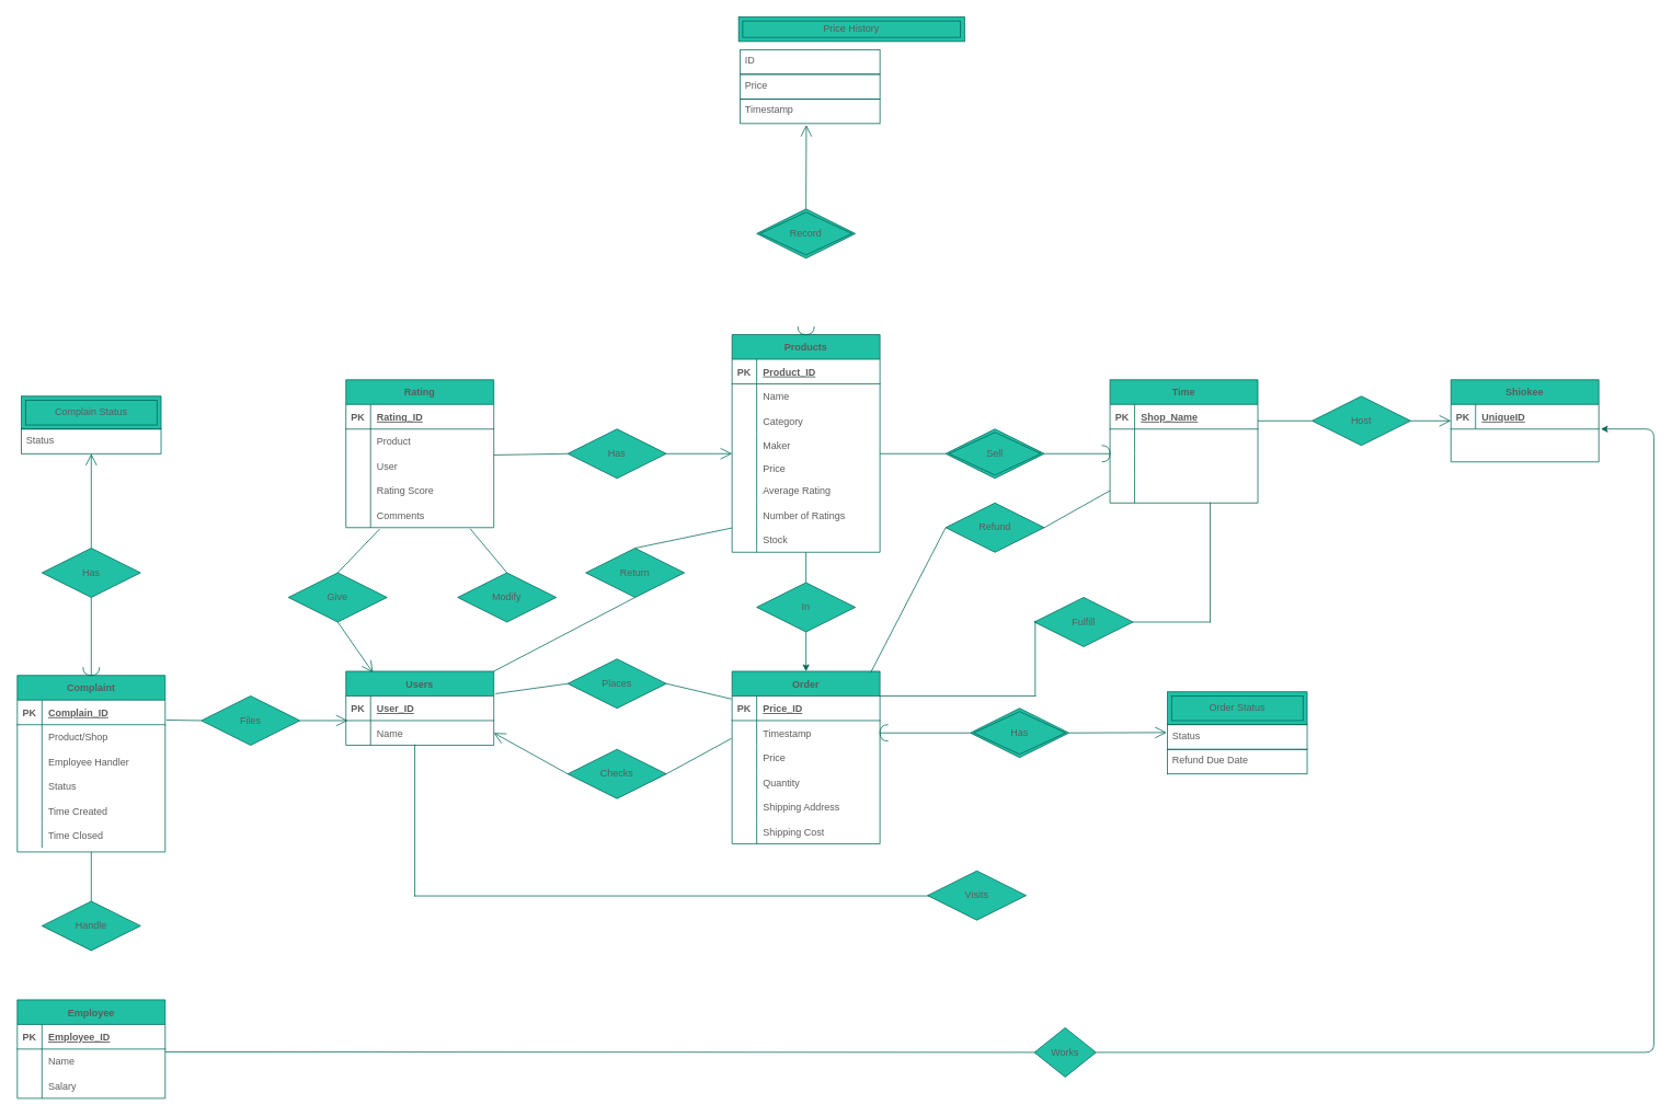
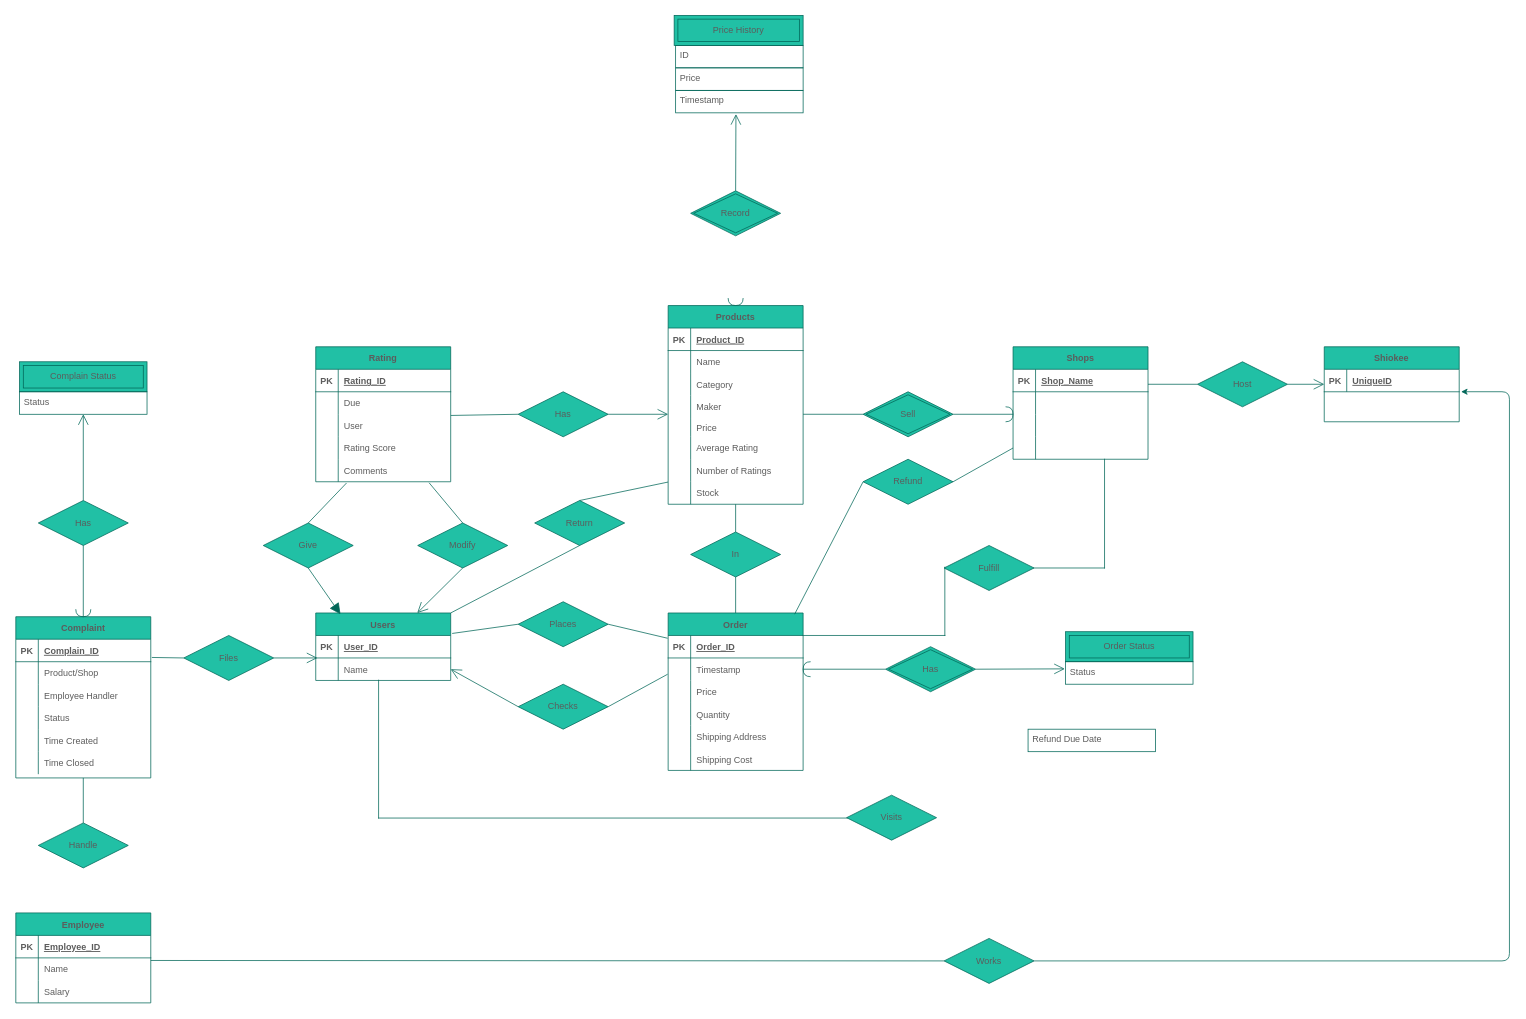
- <mxCell id="165" value="Price History" style="shape=ext;margin=3;double=1;whiteSpace=wrap;html=1;align=center;rounded=0;sketch=0;fontColor=#5C5C5C;strokeColor=#006658;fillColor=#21C0A5;" parent="1" vertex="1"><mxGeometry x="898" y="20" width="275" height="30" as="geometry" /></mxCell>
+ <mxCell id="165" value="Price History" style="shape=ext;margin=3;double=1;whiteSpace=wrap;html=1;align=center;rounded=0;sketch=0;fontColor=#5C5C5C;strokeColor=#006658;fillColor=#21C0A5;" parent="1" vertex="1"><mxGeometry x="898" y="20" width="172" height="40" as="geometry" /></mxCell>
- <mxCell id="2" value="Time" style="shape=table;startSize=30;container=1;collapsible=1;childLayout=tableLayout;fixedRows=1;rowLines=0;fontStyle=1;align=center;resizeLast=1;fillColor=#21C0A5;strokeColor=#006658;fontColor=#5C5C5C;" parent="1" vertex="1"><mxGeometry x="1350" y="462" width="180" height="150" as="geometry" /></mxCell>
+ <mxCell id="2" value="Shops" style="shape=table;startSize=30;container=1;collapsible=1;childLayout=tableLayout;fixedRows=1;rowLines=0;fontStyle=1;align=center;resizeLast=1;fillColor=#21C0A5;strokeColor=#006658;fontColor=#5C5C5C;" parent="1" vertex="1"><mxGeometry x="1350" y="462" width="180" height="150" as="geometry" /></mxCell>
- <mxCell id="46" value="Product" style="shape=partialRectangle;connectable=0;fillColor=none;top=0;left=0;bottom=0;right=0;align=left;spacingLeft=6;overflow=hidden;strokeColor=#006658;fontColor=#5C5C5C;" parent="44" vertex="1"><mxGeometry x="30" width="150" height="30" as="geometry"><mxRectangle width="150" height="30" as="alternateBounds" /></mxGeometry></mxCell>
+ <mxCell id="46" value="Due" style="shape=partialRectangle;connectable=0;fillColor=none;top=0;left=0;bottom=0;right=0;align=left;spacingLeft=6;overflow=hidden;strokeColor=#006658;fontColor=#5C5C5C;" parent="44" vertex="1"><mxGeometry x="30" width="150" height="30" as="geometry"><mxRectangle width="150" height="30" as="alternateBounds" /></mxGeometry></mxCell>
+ <mxCell id="156" value="" style="endArrow=open;endFill=1;endSize=12;html=1;rounded=1;sketch=0;fontColor=#5C5C5C;strokeColor=#006658;fillColor=#21C0A5;curved=0;exitX=0.5;exitY=1;exitDx=0;exitDy=0;" parent="1" source="155" target="56" edge="1"><mxGeometry width="160" relative="1" as="geometry"><mxPoint x="455" y="582" as="sourcePoint" /><mxPoint x="615" y="582" as="targetPoint" /></mxGeometry></mxCell>
- <mxCell id="122" value="" style="endArrow=classic;html=1;rounded=0;sketch=0;fontColor=#5C5C5C;strokeColor=#006658;fillColor=#21C0A5;curved=0;entryX=0.5;entryY=0;entryDx=0;entryDy=0;exitX=0.5;exitY=1;exitDx=0;exitDy=0;" parent="1" source="120" target="73" edge="1"><mxGeometry relative="1" as="geometry"><mxPoint x="1070" y="647" as="sourcePoint" /><mxPoint x="1230" y="647" as="targetPoint" /></mxGeometry></mxCell>
+ <mxCell id="122" value="" style="endArrow=none;html=1;rounded=0;sketch=0;fontColor=#5C5C5C;strokeColor=#006658;fillColor=#21C0A5;curved=0;entryX=0.5;entryY=0;entryDx=0;entryDy=0;exitX=0.5;exitY=1;exitDx=0;exitDy=0;" parent="1" source="120" target="73" edge="1"><mxGeometry relative="1" as="geometry"><mxPoint x="1070" y="647" as="sourcePoint" /><mxPoint x="1230" y="647" as="targetPoint" /></mxGeometry></mxCell>
- <mxCell id="139" value="" style="endArrow=open;endFill=1;endSize=12;html=1;rounded=1;sketch=0;fontColor=#5C5C5C;strokeColor=#006658;fillColor=#21C0A5;curved=0;entryX=0.183;entryY=0.019;entryDx=0;entryDy=0;exitX=0.5;exitY=1;exitDx=0;exitDy=0;entryPerimeter=0;" parent="1" source="138" target="56" edge="1"><mxGeometry width="160" relative="1" as="geometry"><mxPoint x="360" y="637" as="sourcePoint" /><mxPoint x="520" y="637" as="targetPoint" /></mxGeometry></mxCell>
+ <mxCell id="139" value="" style="endArrow=block;endFill=1;endSize=12;html=1;rounded=1;sketch=0;fontColor=#5C5C5C;strokeColor=#006658;fillColor=#21C0A5;curved=0;entryX=0.183;entryY=0.019;entryDx=0;entryDy=0;exitX=0.5;exitY=1;exitDx=0;exitDy=0;entryPerimeter=0;" parent="1" source="138" target="56" edge="1"><mxGeometry width="160" relative="1" as="geometry"><mxPoint x="360" y="637" as="sourcePoint" /><mxPoint x="520" y="637" as="targetPoint" /></mxGeometry></mxCell>
- <mxCell id="76" value="Price_ID" style="shape=partialRectangle;connectable=0;fillColor=none;top=0;left=0;bottom=0;right=0;align=left;spacingLeft=6;fontStyle=5;overflow=hidden;strokeColor=#006658;fontColor=#5C5C5C;" parent="74" vertex="1"><mxGeometry x="30" width="150" height="30" as="geometry"><mxRectangle width="150" height="30" as="alternateBounds" /></mxGeometry></mxCell>
+ <mxCell id="76" value="Order_ID" style="shape=partialRectangle;connectable=0;fillColor=none;top=0;left=0;bottom=0;right=0;align=left;spacingLeft=6;fontStyle=5;overflow=hidden;strokeColor=#006658;fontColor=#5C5C5C;" parent="74" vertex="1"><mxGeometry x="30" width="150" height="30" as="geometry"><mxRectangle width="150" height="30" as="alternateBounds" /></mxGeometry></mxCell>
- <mxCell id="126" value="Refund Due Date" style="text;strokeColor=#006658;fillColor=none;spacingLeft=4;spacingRight=4;overflow=hidden;rotatable=0;points=[[0,0.5],[1,0.5]];portConstraint=eastwest;fontSize=12;rounded=0;sketch=0;fontColor=#5C5C5C;labelBorderColor=none;" parent="1" vertex="1"><mxGeometry x="1420" y="912" width="170" height="30" as="geometry" /></mxCell>
+ <mxCell id="126" value="Refund Due Date" style="text;strokeColor=#006658;fillColor=none;spacingLeft=4;spacingRight=4;overflow=hidden;rotatable=0;points=[[0,0.5],[1,0.5]];portConstraint=eastwest;fontSize=12;rounded=0;sketch=0;fontColor=#5C5C5C;labelBorderColor=none;" parent="1" vertex="1"><mxGeometry x="1370" y="972" width="170" height="30" as="geometry" /></mxCell>
- <mxCell id="162" value="Works" style="shape=rhombus;perimeter=rhombusPerimeter;whiteSpace=wrap;html=1;align=center;rounded=0;sketch=0;fontColor=#5C5C5C;strokeColor=#006658;fillColor=#21C0A5;" parent="1" vertex="1"><mxGeometry x="1258" y="1251.04" width="75" height="60" as="geometry" /></mxCell>
+ <mxCell id="162" value="Works" style="shape=rhombus;perimeter=rhombusPerimeter;whiteSpace=wrap;html=1;align=center;rounded=0;sketch=0;fontColor=#5C5C5C;strokeColor=#006658;fillColor=#21C0A5;" parent="1" vertex="1"><mxGeometry x="1258" y="1251.04" width="120" height="60" as="geometry" /></mxCell>
